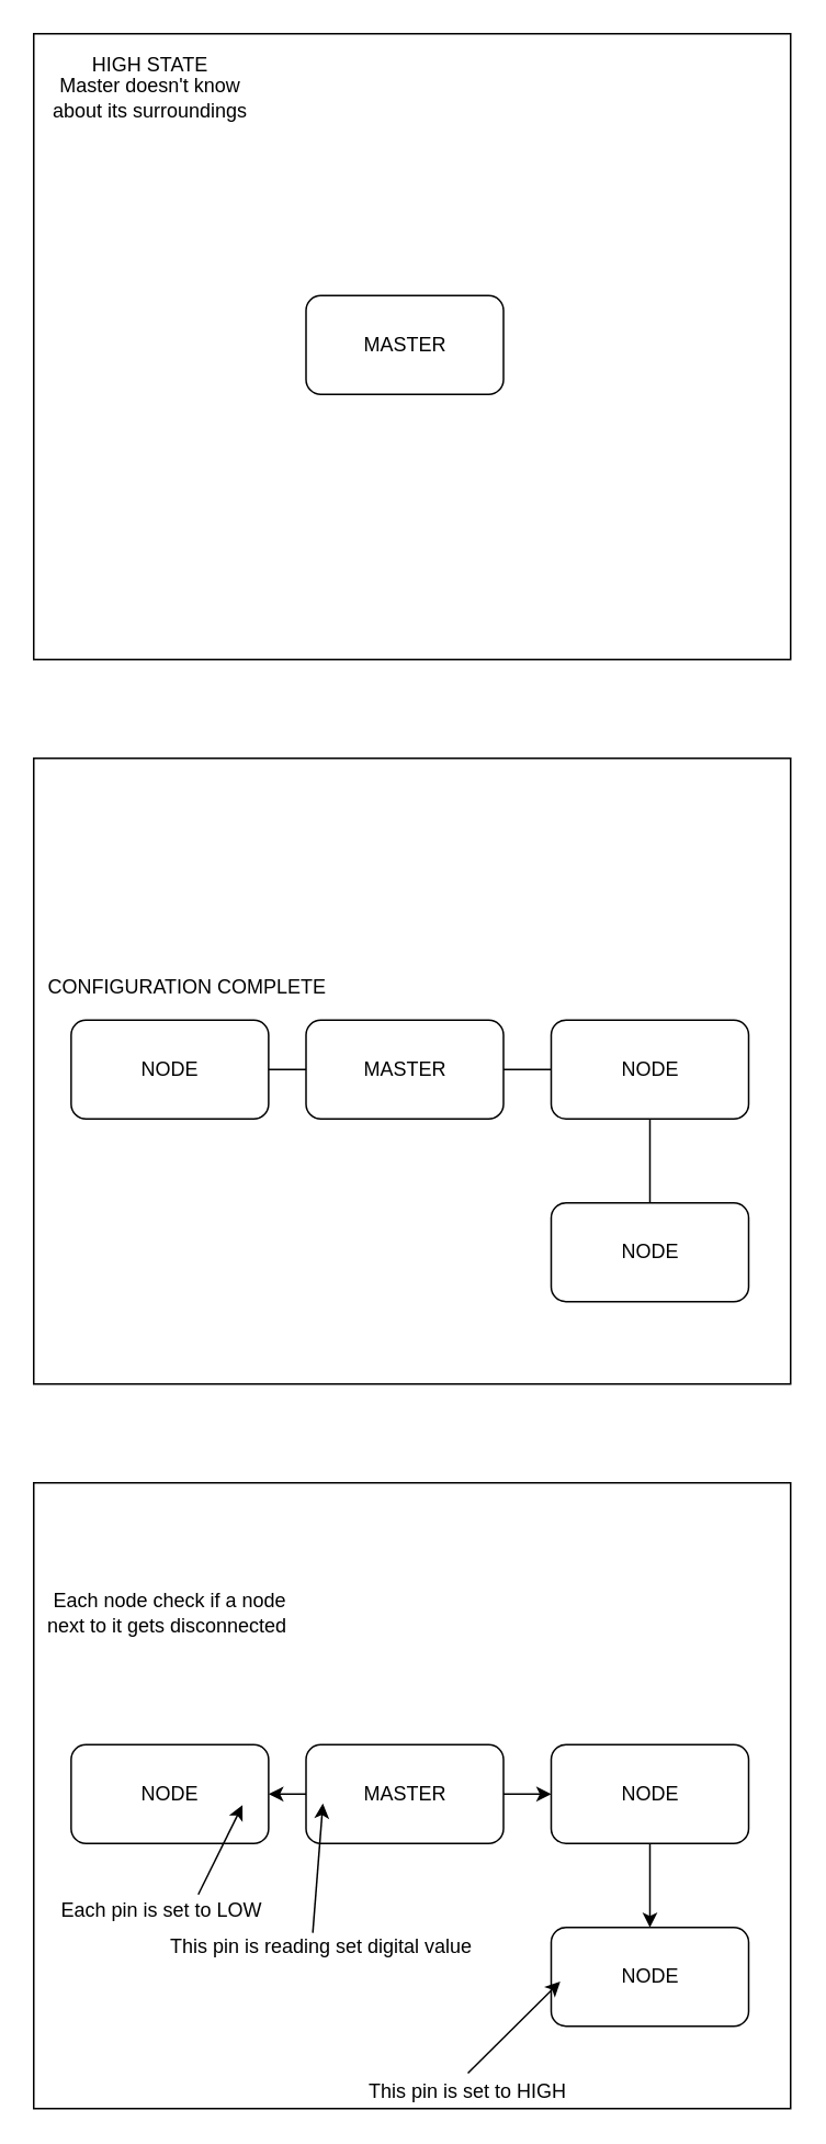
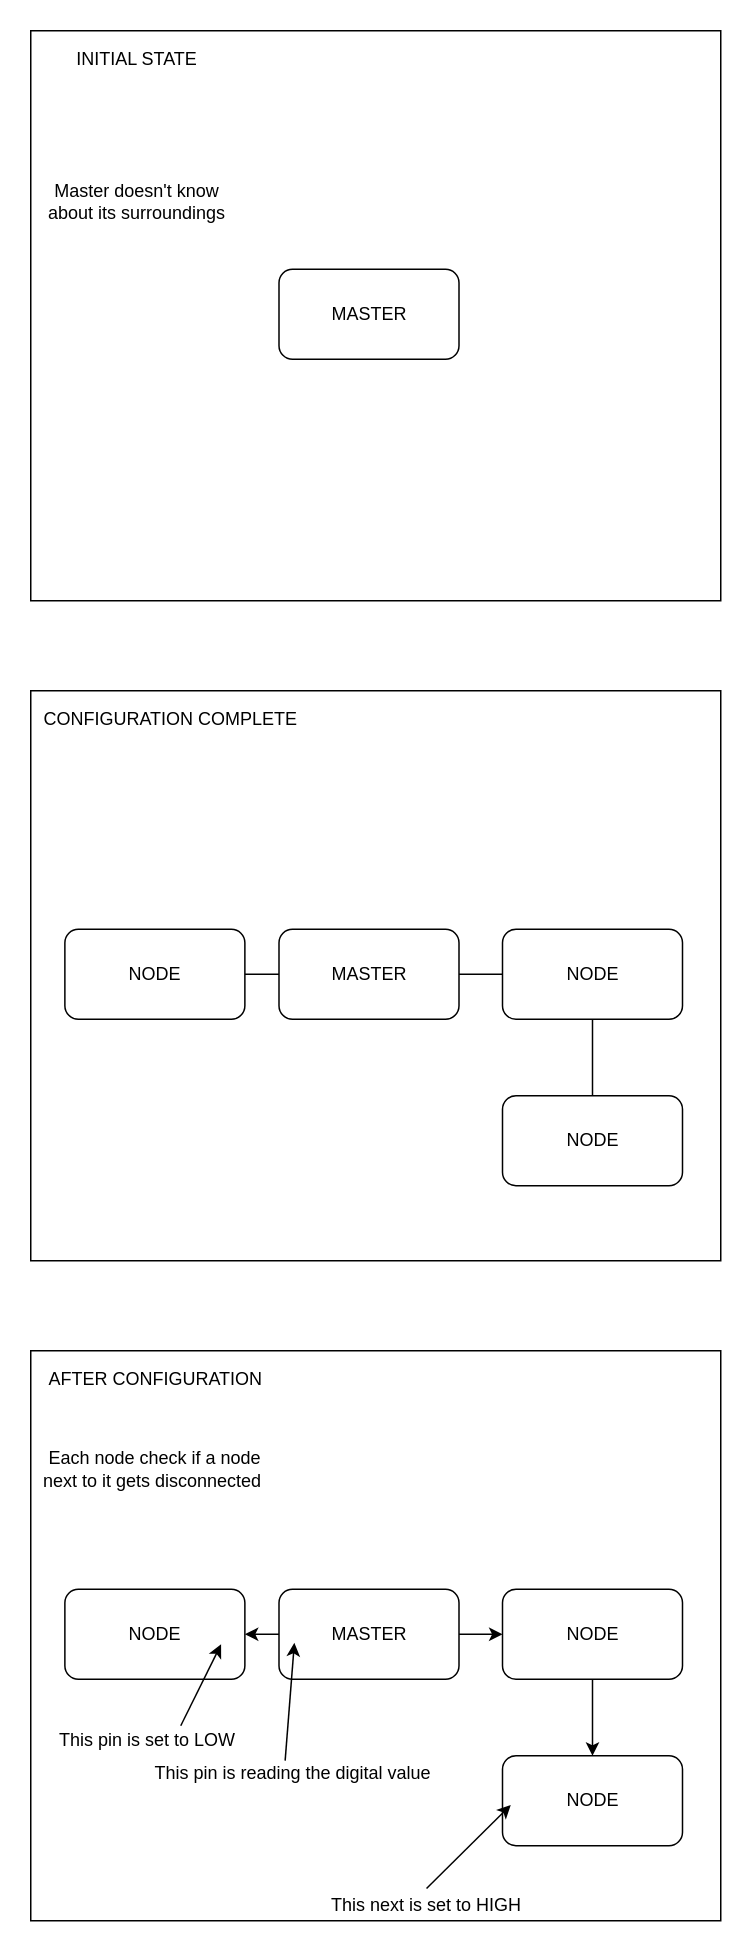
- <mxCell id="9" value="HIGH STATE" style="text;html=1;strokeColor=none;fillColor=none;align=center;verticalAlign=middle;whiteSpace=wrap;rounded=0;" vertex="1" parent="1"><mxGeometry x="25.5" y="29" width="130" height="20" as="geometry" /></mxCell>
+ <mxCell id="9" value="INITIAL STATE" style="text;html=1;strokeColor=none;fillColor=none;align=center;verticalAlign=middle;whiteSpace=wrap;rounded=0;" vertex="1" parent="1"><mxGeometry x="25.5" y="29" width="130" height="20" as="geometry" /></mxCell>
- <mxCell id="10" value="Master doesn't know about its surroundings" style="text;html=1;strokeColor=none;fillColor=none;align=center;verticalAlign=middle;whiteSpace=wrap;rounded=0;" vertex="1" parent="1"><mxGeometry x="25.5" y="49" width="130" height="20" as="geometry" /></mxCell>
+ <mxCell id="10" value="Master doesn't know about its surroundings" style="text;html=1;strokeColor=none;fillColor=none;align=center;verticalAlign=middle;whiteSpace=wrap;rounded=0;" vertex="1" parent="1"><mxGeometry x="25.5" y="124" width="130" height="20" as="geometry" /></mxCell>
- <mxCell id="14" value="CONFIGURATION COMPLETE" style="text;html=1;strokeColor=none;fillColor=none;align=center;verticalAlign=middle;whiteSpace=wrap;rounded=0;" vertex="1" parent="1"><mxGeometry x="25.5" y="589" width="174.5" height="20" as="geometry" /></mxCell>
+ <mxCell id="14" value="CONFIGURATION COMPLETE" style="text;html=1;strokeColor=none;fillColor=none;align=center;verticalAlign=middle;whiteSpace=wrap;rounded=0;" vertex="1" parent="1"><mxGeometry x="25.5" y="469" width="174.5" height="20" as="geometry" /></mxCell>
+ <mxCell id="23" value="AFTER CONFIGURATION" style="text;html=1;strokeColor=none;fillColor=none;align=center;verticalAlign=middle;whiteSpace=wrap;rounded=0;" vertex="1" parent="1"><mxGeometry x="30.5" y="909" width="144.5" height="20" as="geometry" /></mxCell>
- <mxCell id="38" value="Each pin is set to LOW" style="text;html=1;strokeColor=none;fillColor=none;align=center;verticalAlign=middle;whiteSpace=wrap;rounded=0;" vertex="1" parent="1"><mxGeometry x="20.13" y="1150" width="155.87" height="20" as="geometry" /></mxCell>
+ <mxCell id="38" value="This pin is set to LOW" style="text;html=1;strokeColor=none;fillColor=none;align=center;verticalAlign=middle;whiteSpace=wrap;rounded=0;" vertex="1" parent="1"><mxGeometry x="20.13" y="1150" width="155.87" height="20" as="geometry" /></mxCell>
- <mxCell id="39" value="This pin is reading set digital value" style="text;html=1;strokeColor=none;fillColor=none;align=center;verticalAlign=middle;whiteSpace=wrap;rounded=0;" vertex="1" parent="1"><mxGeometry x="90" y="1171.5" width="210" height="20" as="geometry" /></mxCell>
+ <mxCell id="39" value="This pin is reading the digital value" style="text;html=1;strokeColor=none;fillColor=none;align=center;verticalAlign=middle;whiteSpace=wrap;rounded=0;" vertex="1" parent="1"><mxGeometry x="90" y="1171.5" width="210" height="20" as="geometry" /></mxCell>
- <mxCell id="40" value="This pin is set to HIGH" style="text;html=1;strokeColor=none;fillColor=none;align=center;verticalAlign=middle;whiteSpace=wrap;rounded=0;" vertex="1" parent="1"><mxGeometry x="178.75" y="1260" width="210" height="20" as="geometry" /></mxCell>
+ <mxCell id="40" value="This next is set to HIGH" style="text;html=1;strokeColor=none;fillColor=none;align=center;verticalAlign=middle;whiteSpace=wrap;rounded=0;" vertex="1" parent="1"><mxGeometry x="178.75" y="1260" width="210" height="20" as="geometry" /></mxCell>
